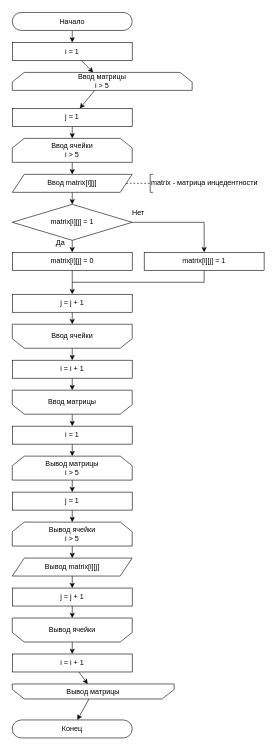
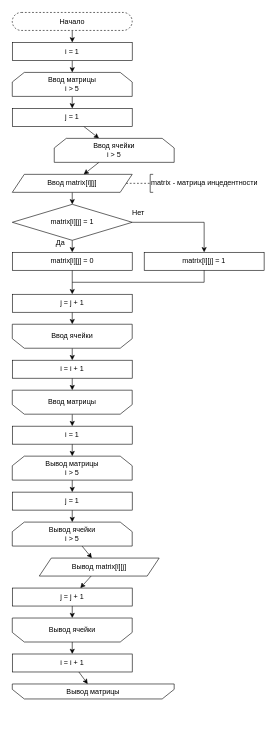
- <mxCell id="3" value="Начало" style="rounded=1;whiteSpace=wrap;html=1;arcSize=50;" parent="1" vertex="1"><mxGeometry x="20" y="20" width="200" height="30" as="geometry" /></mxCell>
+ <mxCell id="3" value="Начало" style="rounded=1;whiteSpace=wrap;html=1;arcSize=50;dashed=1;" parent="1" vertex="1"><mxGeometry x="20" y="20" width="200" height="30" as="geometry" /></mxCell>
- <mxCell id="7" value="Ввод матрицы&lt;br&gt;&lt;div&gt;&lt;font style=&quot;color: rgb(0, 0, 0);&quot;&gt;i &amp;gt; 5&lt;/font&gt;&lt;/div&gt;" style="shape=loopLimit;whiteSpace=wrap;html=1;" parent="1" vertex="1"><mxGeometry x="20" y="120" width="300" height="30" as="geometry" /></mxCell>
+ <mxCell id="7" value="Ввод матрицы&lt;br&gt;&lt;div&gt;&lt;font style=&quot;color: rgb(0, 0, 0);&quot;&gt;i &amp;gt; 5&lt;/font&gt;&lt;/div&gt;" style="shape=loopLimit;whiteSpace=wrap;html=1;" parent="1" vertex="1"><mxGeometry x="20" y="120" width="200" height="40" as="geometry" /></mxCell>
- <mxCell id="22" value="Ввод ячейки&lt;br&gt;&lt;div&gt;&lt;font style=&quot;color: rgb(0, 0, 0);&quot;&gt;i &amp;gt; 5&lt;/font&gt;&lt;/div&gt;" style="shape=loopLimit;whiteSpace=wrap;html=1;" parent="1" vertex="1"><mxGeometry x="20" y="230" width="200" height="40" as="geometry" /></mxCell>
+ <mxCell id="22" value="Ввод ячейки&lt;br&gt;&lt;div&gt;&lt;font style=&quot;color: rgb(0, 0, 0);&quot;&gt;i &amp;gt; 5&lt;/font&gt;&lt;/div&gt;" style="shape=loopLimit;whiteSpace=wrap;html=1;" parent="1" vertex="1"><mxGeometry x="90" y="230" width="200" height="40" as="geometry" /></mxCell>
- <mxCell id="46" value="Вывод matrix[i][j]" style="shape=parallelogram;perimeter=parallelogramPerimeter;whiteSpace=wrap;html=1;fixedSize=1;" vertex="1" parent="1"><mxGeometry x="20" y="930" width="200" height="30" as="geometry" /></mxCell>
+ <mxCell id="46" value="Вывод matrix[i][j]" style="shape=parallelogram;perimeter=parallelogramPerimeter;whiteSpace=wrap;html=1;fixedSize=1;" vertex="1" parent="1"><mxGeometry x="65" y="930" width="200" height="30" as="geometry" /></mxCell>
- <mxCell id="33" style="edgeStyle=none;html=1;" parent="1" source="34" target="35" edge="1"><mxGeometry relative="1" as="geometry" /></mxCell>
- <mxCell id="35" value="Конец" style="rounded=1;whiteSpace=wrap;html=1;arcSize=50;" parent="1" vertex="1"><mxGeometry x="20" y="1200" width="200" height="30" as="geometry" /></mxCell>
